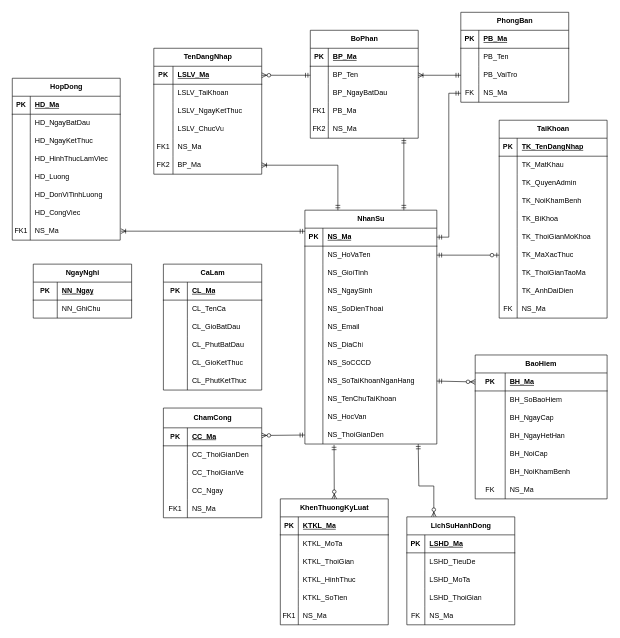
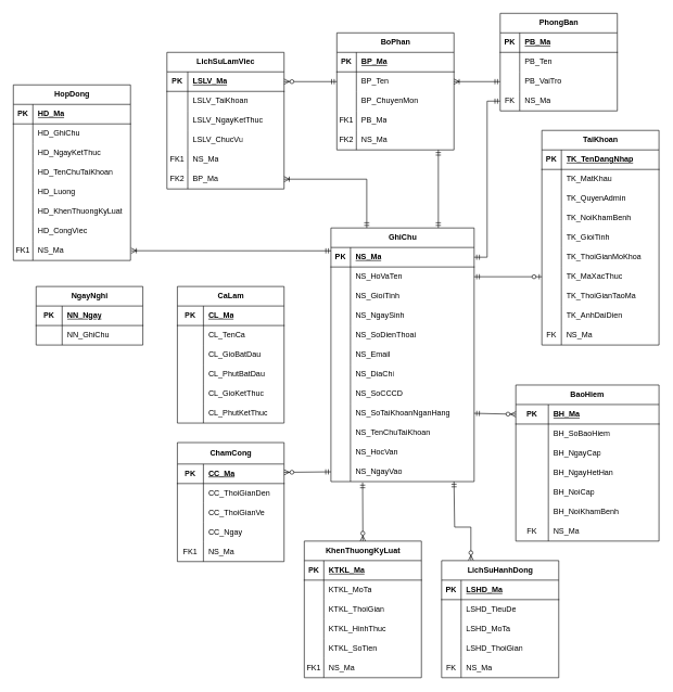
- <mxCell id="122" value="TenDangNhap" style="shape=table;startSize=30;container=1;collapsible=1;childLayout=tableLayout;fixedRows=1;rowLines=0;fontStyle=1;align=center;resizeLast=1;html=1;" vertex="1" parent="1"><mxGeometry x="256" y="80" width="180" height="210" as="geometry" /></mxCell>
+ <mxCell id="122" value="LichSuLamViec" style="shape=table;startSize=30;container=1;collapsible=1;childLayout=tableLayout;fixedRows=1;rowLines=0;fontStyle=1;align=center;resizeLast=1;html=1;" vertex="1" parent="1"><mxGeometry x="256" y="80" width="180" height="210" as="geometry" /></mxCell>
- <mxCell id="96" value="BP_NgayBatDau" style="shape=partialRectangle;connectable=0;fillColor=none;top=0;left=0;bottom=0;right=0;align=left;spacingLeft=6;overflow=hidden;whiteSpace=wrap;html=1;" vertex="1" parent="94"><mxGeometry x="30" width="150" height="30" as="geometry"><mxRectangle width="150" height="30" as="alternateBounds" /></mxGeometry></mxCell>
+ <mxCell id="96" value="BP_ChuyenMon" style="shape=partialRectangle;connectable=0;fillColor=none;top=0;left=0;bottom=0;right=0;align=left;spacingLeft=6;overflow=hidden;whiteSpace=wrap;html=1;" vertex="1" parent="94"><mxGeometry x="30" width="150" height="30" as="geometry"><mxRectangle width="150" height="30" as="alternateBounds" /></mxGeometry></mxCell>
- <mxCell id="208" value="HD_NgayBatDau" style="shape=partialRectangle;connectable=0;fillColor=none;top=0;left=0;bottom=0;right=0;align=left;spacingLeft=6;overflow=hidden;whiteSpace=wrap;html=1;" vertex="1" parent="206"><mxGeometry x="30" width="150" height="30" as="geometry"><mxRectangle width="150" height="30" as="alternateBounds" /></mxGeometry></mxCell>
+ <mxCell id="208" value="HD_GhiChu" style="shape=partialRectangle;connectable=0;fillColor=none;top=0;left=0;bottom=0;right=0;align=left;spacingLeft=6;overflow=hidden;whiteSpace=wrap;html=1;" vertex="1" parent="206"><mxGeometry x="30" width="150" height="30" as="geometry"><mxRectangle width="150" height="30" as="alternateBounds" /></mxGeometry></mxCell>
- <mxCell id="214" value="HD_HinhThucLamViec" style="shape=partialRectangle;connectable=0;fillColor=none;top=0;left=0;bottom=0;right=0;align=left;spacingLeft=6;overflow=hidden;whiteSpace=wrap;html=1;" vertex="1" parent="212"><mxGeometry x="30" width="150" height="30" as="geometry"><mxRectangle width="150" height="30" as="alternateBounds" /></mxGeometry></mxCell>
+ <mxCell id="214" value="HD_TenChuTaiKhoan" style="shape=partialRectangle;connectable=0;fillColor=none;top=0;left=0;bottom=0;right=0;align=left;spacingLeft=6;overflow=hidden;whiteSpace=wrap;html=1;" vertex="1" parent="212"><mxGeometry x="30" width="150" height="30" as="geometry"><mxRectangle width="150" height="30" as="alternateBounds" /></mxGeometry></mxCell>
- <mxCell id="220" value="HD_DonViTinhLuong" style="shape=partialRectangle;connectable=0;fillColor=none;top=0;left=0;bottom=0;right=0;align=left;spacingLeft=6;overflow=hidden;whiteSpace=wrap;html=1;" vertex="1" parent="218"><mxGeometry x="30" width="150" height="30" as="geometry"><mxRectangle width="150" height="30" as="alternateBounds" /></mxGeometry></mxCell>
+ <mxCell id="220" value="HD_KhenThuongKyLuat" style="shape=partialRectangle;connectable=0;fillColor=none;top=0;left=0;bottom=0;right=0;align=left;spacingLeft=6;overflow=hidden;whiteSpace=wrap;html=1;" vertex="1" parent="218"><mxGeometry x="30" width="150" height="30" as="geometry"><mxRectangle width="150" height="30" as="alternateBounds" /></mxGeometry></mxCell>
- <mxCell id="2" value="NhanSu" style="shape=table;startSize=30;container=1;collapsible=1;childLayout=tableLayout;fixedRows=1;rowLines=0;fontStyle=1;align=center;resizeLast=1;html=1;" vertex="1" parent="1"><mxGeometry x="508" y="350" width="220" height="390" as="geometry" /></mxCell>
+ <mxCell id="2" value="GhiChu" style="shape=table;startSize=30;container=1;collapsible=1;childLayout=tableLayout;fixedRows=1;rowLines=0;fontStyle=1;align=center;resizeLast=1;html=1;" vertex="1" parent="1"><mxGeometry x="508" y="350" width="220" height="390" as="geometry" /></mxCell>
- <mxCell id="54" value="TK_BiKhoa" style="shape=partialRectangle;connectable=0;fillColor=none;top=0;left=0;bottom=0;right=0;align=left;spacingLeft=6;overflow=hidden;whiteSpace=wrap;html=1;" vertex="1" parent="52"><mxGeometry x="30" width="150" height="30" as="geometry"><mxRectangle width="150" height="30" as="alternateBounds" /></mxGeometry></mxCell>
+ <mxCell id="54" value="TK_GioiTinh" style="shape=partialRectangle;connectable=0;fillColor=none;top=0;left=0;bottom=0;right=0;align=left;spacingLeft=6;overflow=hidden;whiteSpace=wrap;html=1;" vertex="1" parent="52"><mxGeometry x="30" width="150" height="30" as="geometry"><mxRectangle width="150" height="30" as="alternateBounds" /></mxGeometry></mxCell>
- <mxCell id="38" value="NS_ThoiGianDen" style="shape=partialRectangle;connectable=0;fillColor=none;top=0;left=0;bottom=0;right=0;align=left;spacingLeft=6;overflow=hidden;whiteSpace=wrap;html=1;" vertex="1" parent="36"><mxGeometry x="30" width="190" height="30" as="geometry"><mxRectangle width="190" height="30" as="alternateBounds" /></mxGeometry></mxCell>
+ <mxCell id="38" value="NS_NgayVao" style="shape=partialRectangle;connectable=0;fillColor=none;top=0;left=0;bottom=0;right=0;align=left;spacingLeft=6;overflow=hidden;whiteSpace=wrap;html=1;" vertex="1" parent="36"><mxGeometry x="30" width="190" height="30" as="geometry"><mxRectangle width="190" height="30" as="alternateBounds" /></mxGeometry></mxCell>
